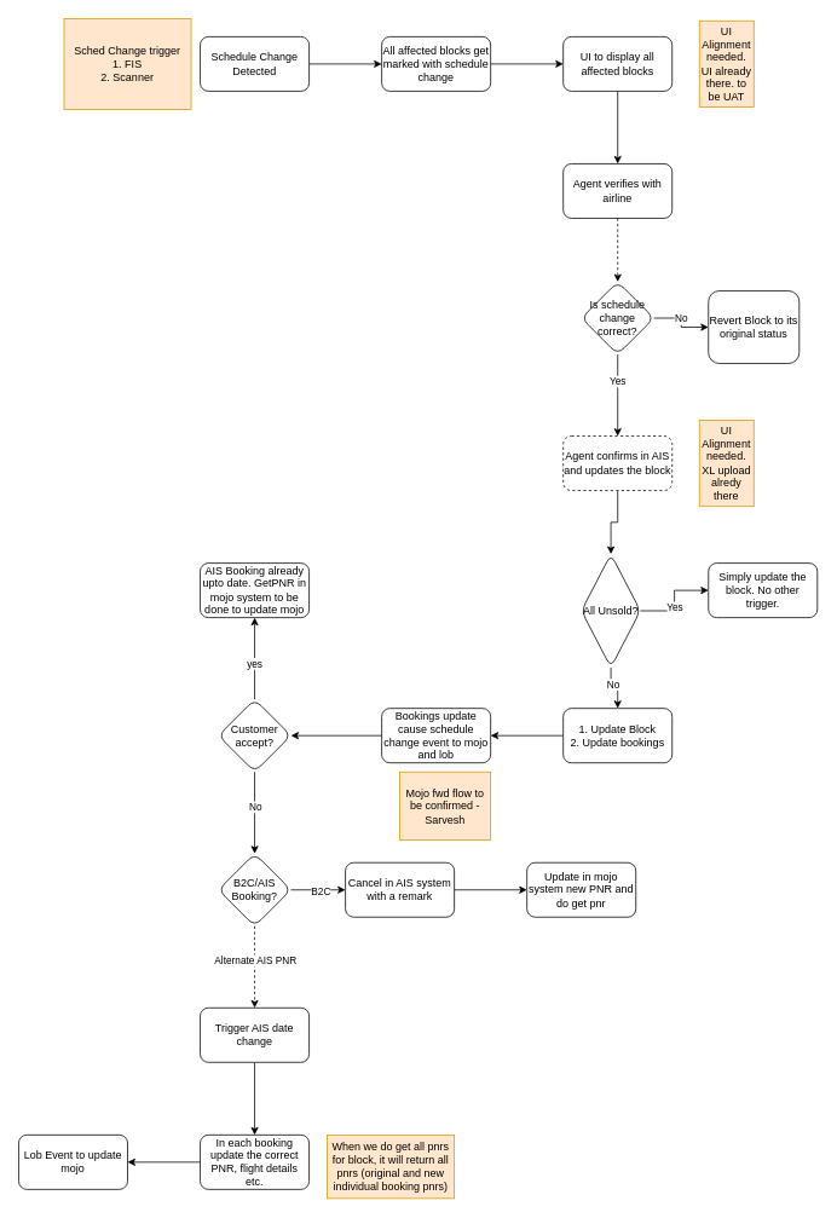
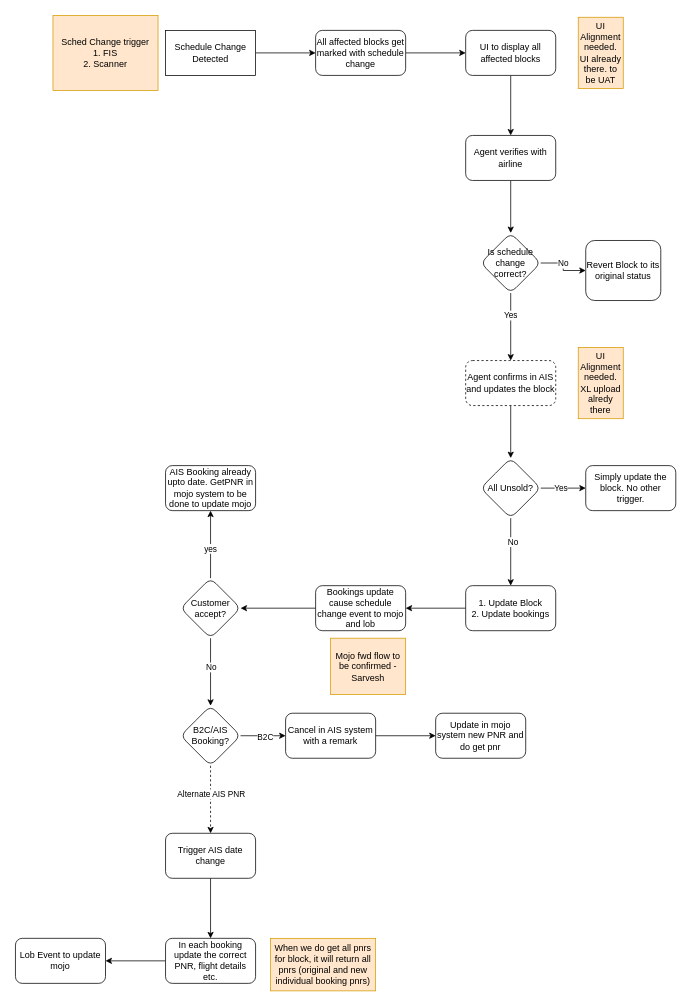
- <mxCell id="3" value="Schedule Change Detected" style="rounded=1;whiteSpace=wrap;html=1;" vertex="1" parent="1"><mxGeometry x="220" y="40" width="120" height="60" as="geometry" /></mxCell>
+ <mxCell id="3" value="Schedule Change Detected" style="whiteSpace=wrap;html=1;rounded=0;" vertex="1" parent="1"><mxGeometry x="220" y="40" width="120" height="60" as="geometry" /></mxCell>
- <mxCell id="8" value="" style="edgeStyle=orthogonalEdgeStyle;rounded=0;orthogonalLoop=1;jettySize=auto;html=1;dashed=1;" edge="1" parent="1" source="9" target="14"><mxGeometry relative="1" as="geometry" /></mxCell>
+ <mxCell id="8" value="" style="edgeStyle=orthogonalEdgeStyle;rounded=0;orthogonalLoop=1;jettySize=auto;html=1;" edge="1" parent="1" source="9" target="14"><mxGeometry relative="1" as="geometry" /></mxCell>
- <mxCell id="22" value="All Unsold?" style="rhombus;whiteSpace=wrap;html=1;rounded=1;" vertex="1" parent="1"><mxGeometry x="640" y="610" width="65" height="125" as="geometry" /></mxCell>
+ <mxCell id="22" value="All Unsold?" style="rhombus;whiteSpace=wrap;html=1;rounded=1;" vertex="1" parent="1"><mxGeometry x="640" y="610" width="80" height="80" as="geometry" /></mxCell>
